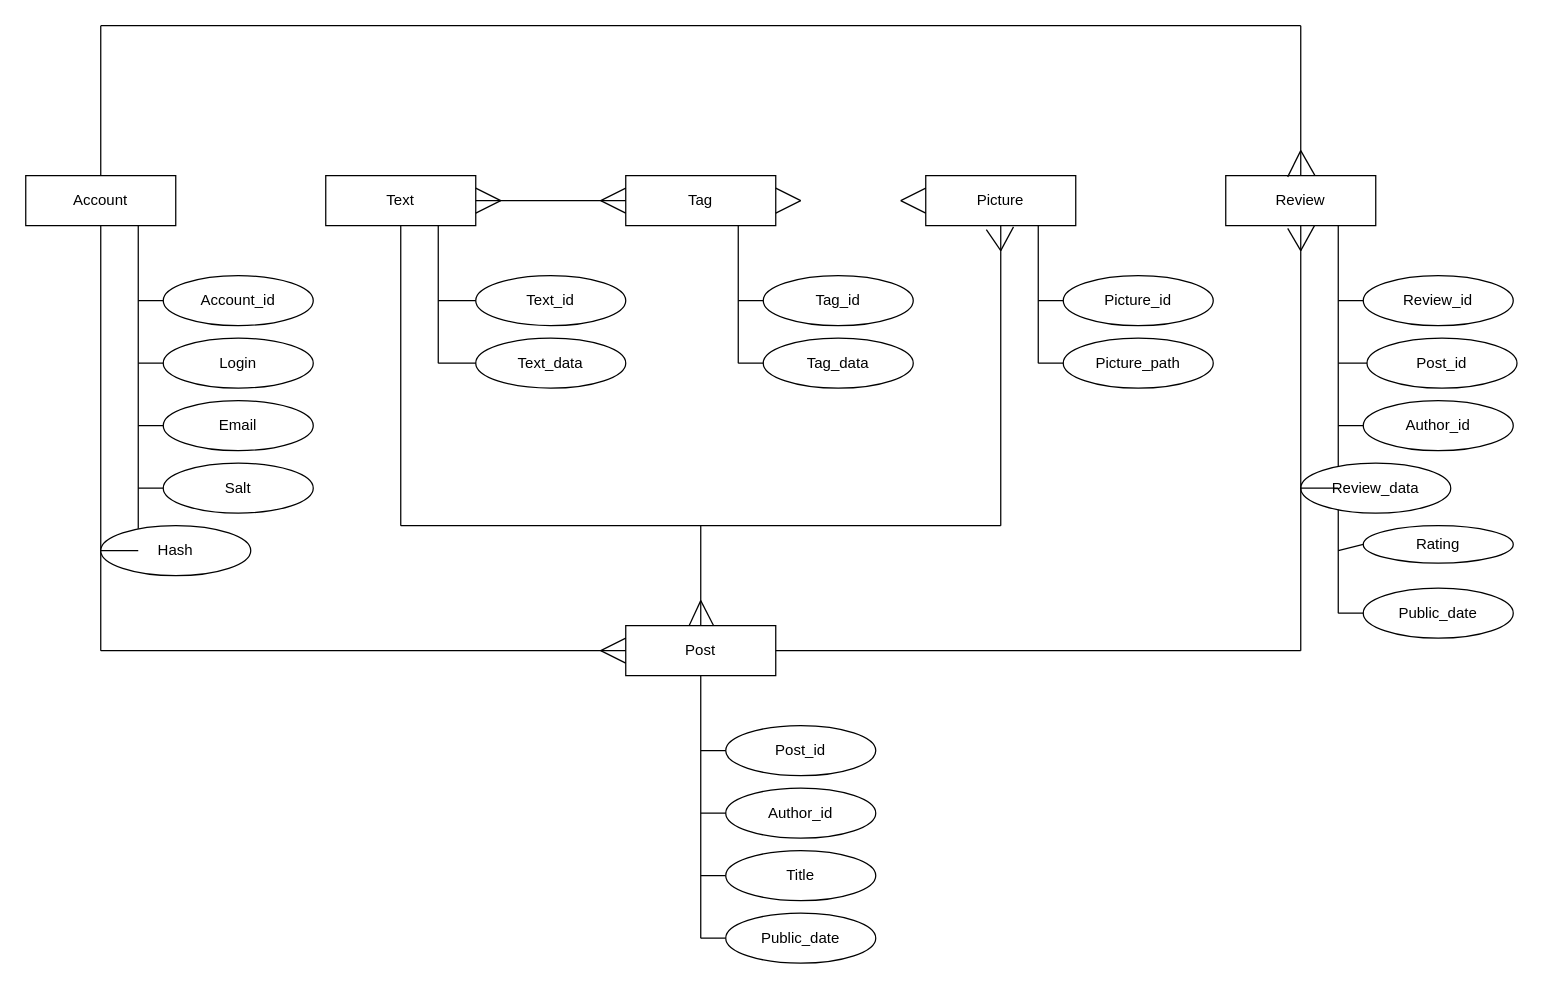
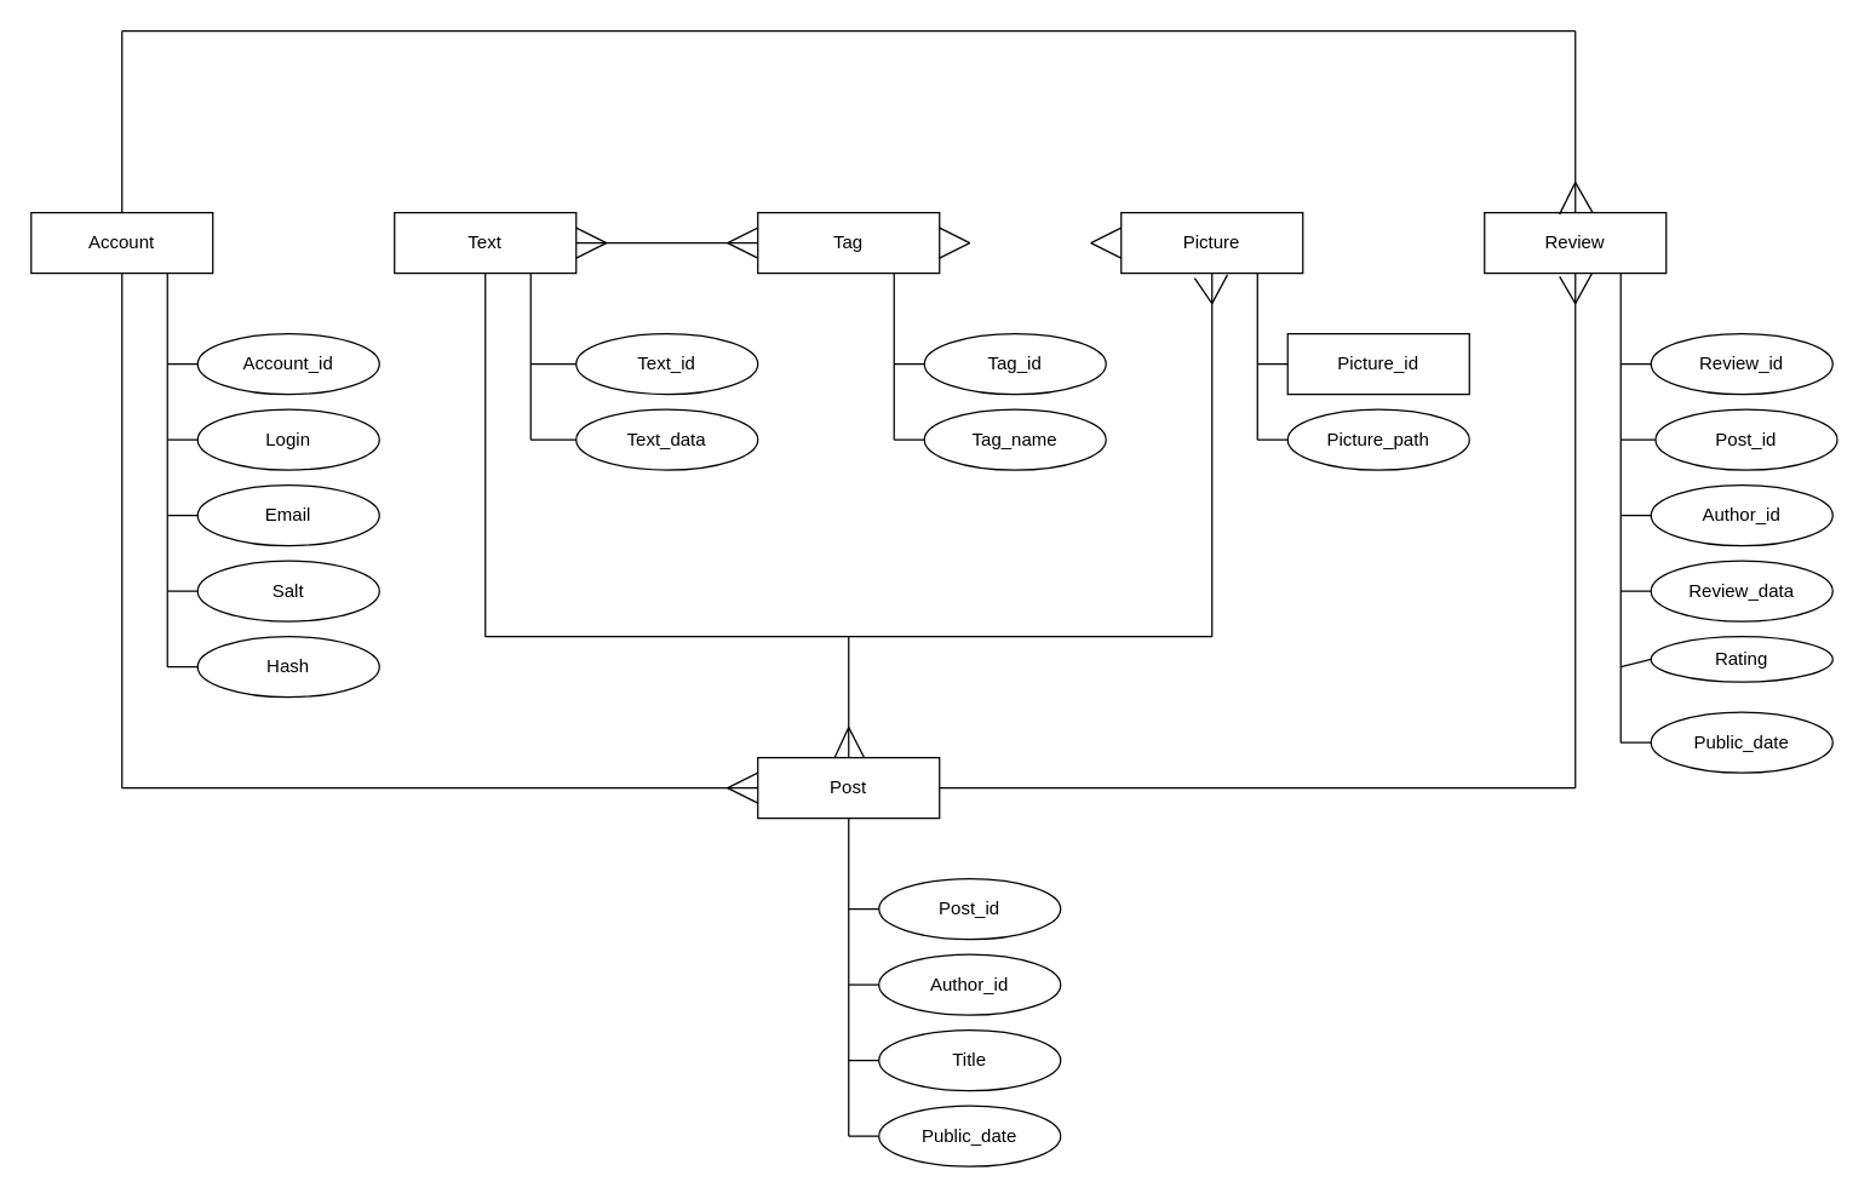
- <mxCell id="34" value="Picture_id" style="ellipse;whiteSpace=wrap;html=1;" parent="1" vertex="1"><mxGeometry x="850" y="220" width="120" height="40" as="geometry" /></mxCell>
+ <mxCell id="34" value="Picture_id" style="whiteSpace=wrap;html=1;rounded=0;" parent="1" vertex="1"><mxGeometry x="850" y="220" width="120" height="40" as="geometry" /></mxCell>
- <mxCell id="13" value="Tag_data" style="ellipse;whiteSpace=wrap;html=1;" parent="1" vertex="1"><mxGeometry x="610" y="270" width="120" height="40" as="geometry" /></mxCell>
+ <mxCell id="13" value="Tag_name" style="ellipse;whiteSpace=wrap;html=1;" parent="1" vertex="1"><mxGeometry x="610" y="270" width="120" height="40" as="geometry" /></mxCell>
- <mxCell id="22" value="Review_data" style="ellipse;whiteSpace=wrap;html=1;" parent="1" vertex="1"><mxGeometry x="1040" y="370" width="120" height="40" as="geometry" /></mxCell>
+ <mxCell id="22" value="Review_data" style="ellipse;whiteSpace=wrap;html=1;" parent="1" vertex="1"><mxGeometry x="1090" y="370" width="120" height="40" as="geometry" /></mxCell>
- <mxCell id="81" value="Hash" style="ellipse;whiteSpace=wrap;html=1;" parent="1" vertex="1"><mxGeometry x="80" y="420" width="120" height="40" as="geometry" /></mxCell>
+ <mxCell id="81" value="Hash" style="ellipse;whiteSpace=wrap;html=1;" parent="1" vertex="1"><mxGeometry x="130" y="420" width="120" height="40" as="geometry" /></mxCell>
